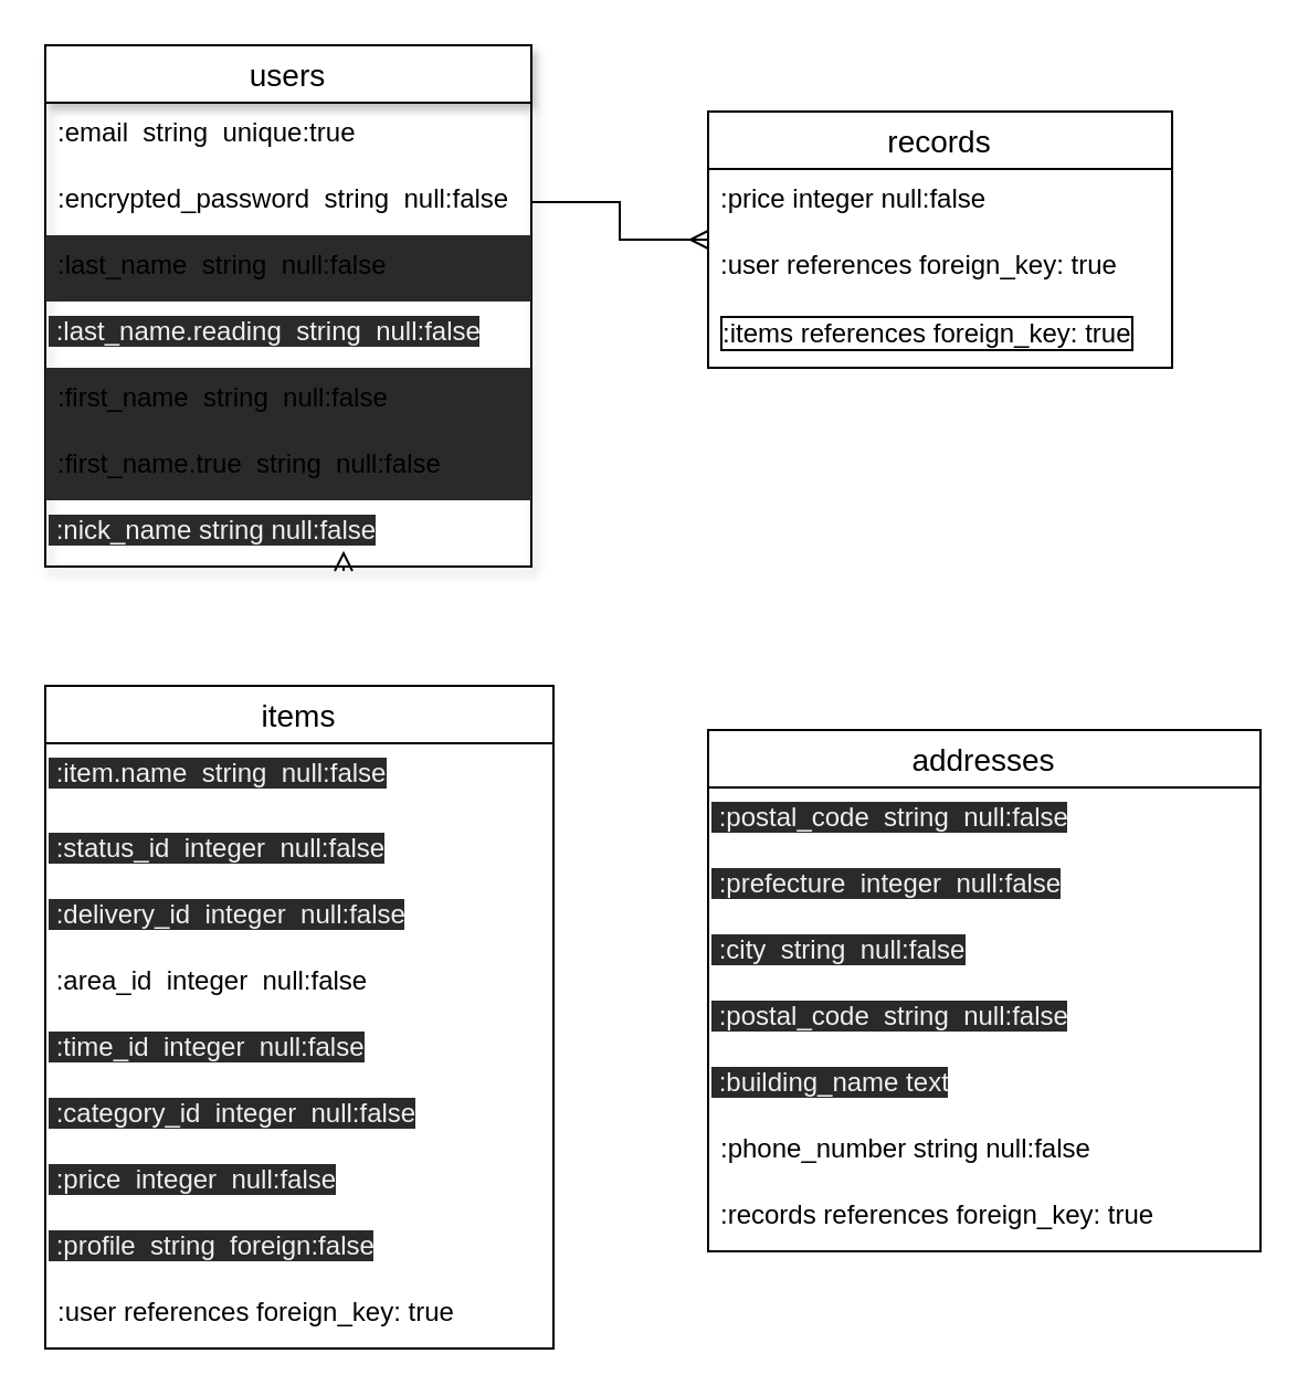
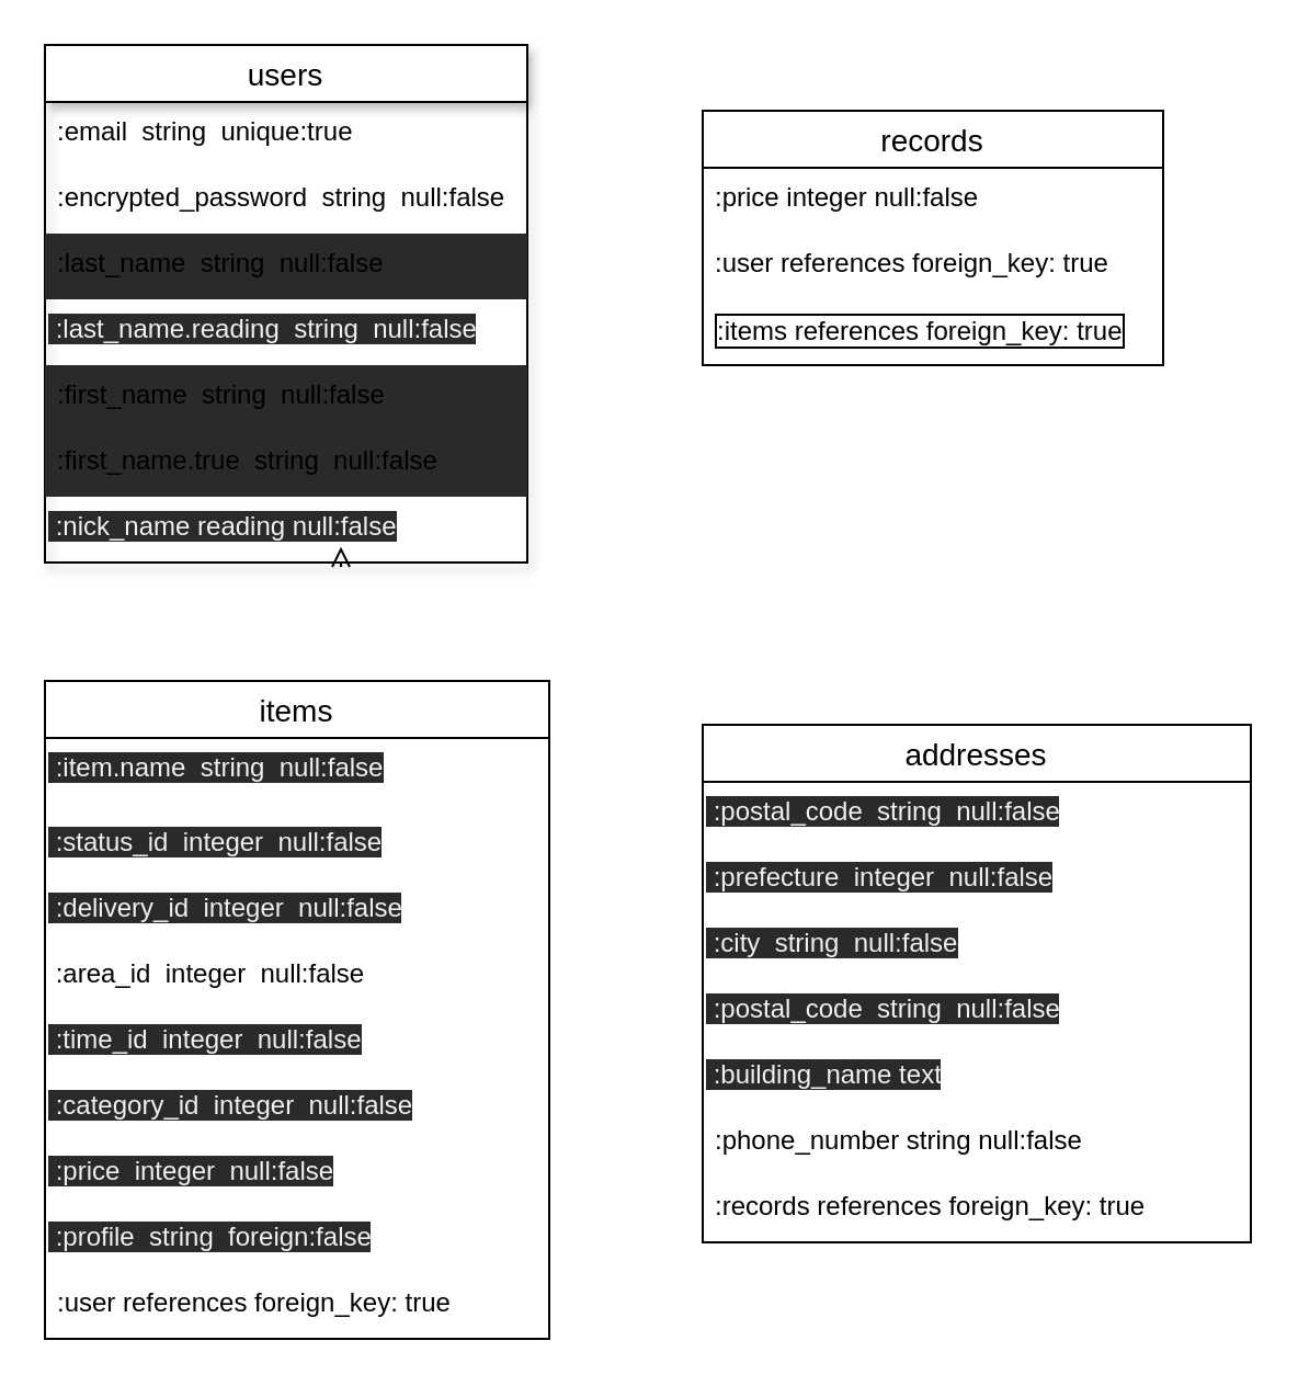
- <mxCell id="32" style="edgeStyle=orthogonalEdgeStyle;rounded=0;orthogonalLoop=1;jettySize=auto;html=1;exitX=1;exitY=0.5;exitDx=0;exitDy=0;endArrow=ERmany;endFill=0;" edge="1" parent="1" source="4" target="28"><mxGeometry relative="1" as="geometry" /></mxCell>
- <mxCell id="9" value="&lt;span style=&quot;color: rgb(240 , 240 , 240) ; font-family: &amp;#34;helvetica&amp;#34; ; font-size: 12px ; font-style: normal ; font-weight: 400 ; letter-spacing: normal ; text-align: left ; text-indent: 0px ; text-transform: none ; word-spacing: 0px ; background-color: rgb(42 , 42 , 42) ; display: inline ; float: none&quot;&gt;&amp;nbsp;:nick_name string null:false&lt;/span&gt;" style="text;whiteSpace=wrap;html=1;" vertex="1" parent="2"><mxGeometry y="206" width="220" height="30" as="geometry" /></mxCell>
+ <mxCell id="9" value="&lt;span style=&quot;color: rgb(240 , 240 , 240) ; font-family: &amp;#34;helvetica&amp;#34; ; font-size: 12px ; font-style: normal ; font-weight: 400 ; letter-spacing: normal ; text-align: left ; text-indent: 0px ; text-transform: none ; word-spacing: 0px ; background-color: rgb(42 , 42 , 42) ; display: inline ; float: none&quot;&gt;&amp;nbsp;:nick_name reading null:false&lt;/span&gt;" style="text;whiteSpace=wrap;html=1;" vertex="1" parent="2"><mxGeometry y="206" width="220" height="30" as="geometry" /></mxCell>
